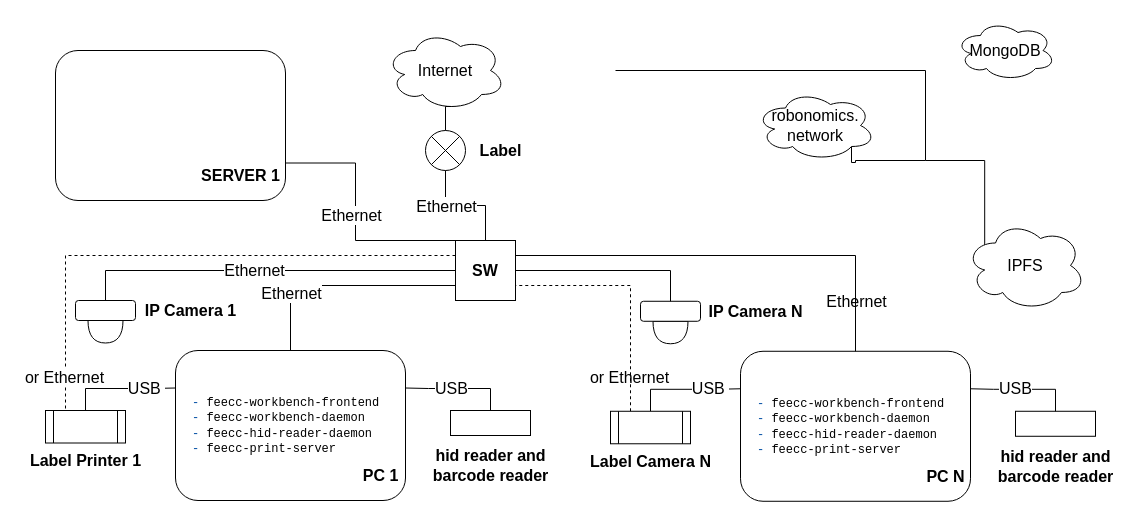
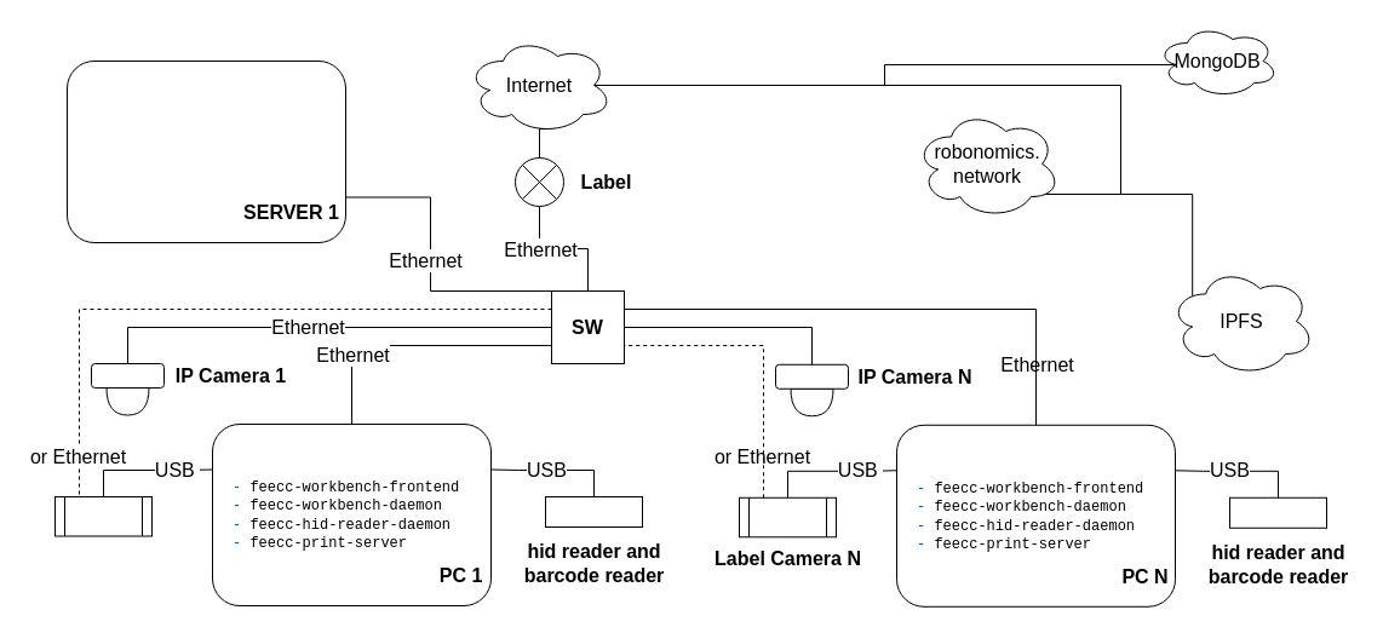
+ <mxCell id="20" style="edgeStyle=orthogonalEdgeStyle;rounded=0;orthogonalLoop=1;jettySize=auto;html=1;exitX=0.16;exitY=0.55;exitDx=0;exitDy=0;exitPerimeter=0;entryX=0.875;entryY=0.5;entryDx=0;entryDy=0;entryPerimeter=0;fontSize=16;endArrow=none;endFill=0;" parent="1" source="21" target="22" edge="1"><mxGeometry relative="1" as="geometry" /></mxCell>
- <mxCell id="27" value="robonomics.&lt;br&gt;network" style="ellipse;shape=cloud;whiteSpace=wrap;html=1;fontSize=16;" parent="1" vertex="1"><mxGeometry x="755" y="90" width="120" height="70" as="geometry" /></mxCell>
+ <mxCell id="27" value="robonomics.&lt;br&gt;network" style="ellipse;shape=cloud;whiteSpace=wrap;html=1;fontSize=16;" parent="1" vertex="1"><mxGeometry x="755" y="90" width="120" height="90" as="geometry" /></mxCell>
- <mxCell id="35" value="&lt;b&gt;Label Printer 1&lt;/b&gt;" style="text;html=1;align=center;verticalAlign=middle;resizable=0;points=[];autosize=1;strokeColor=none;fillColor=none;fontSize=16;" parent="1" vertex="1"><mxGeometry x="20" y="450" width="130" height="20" as="geometry" /></mxCell>
